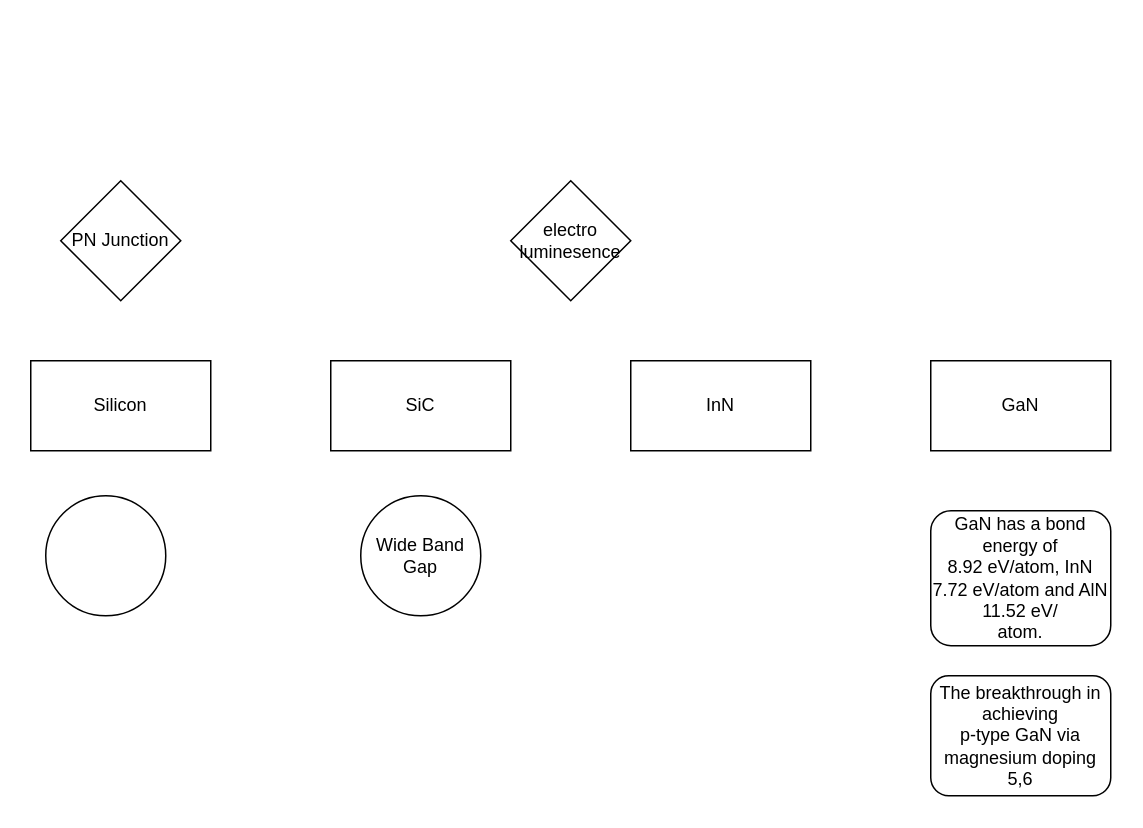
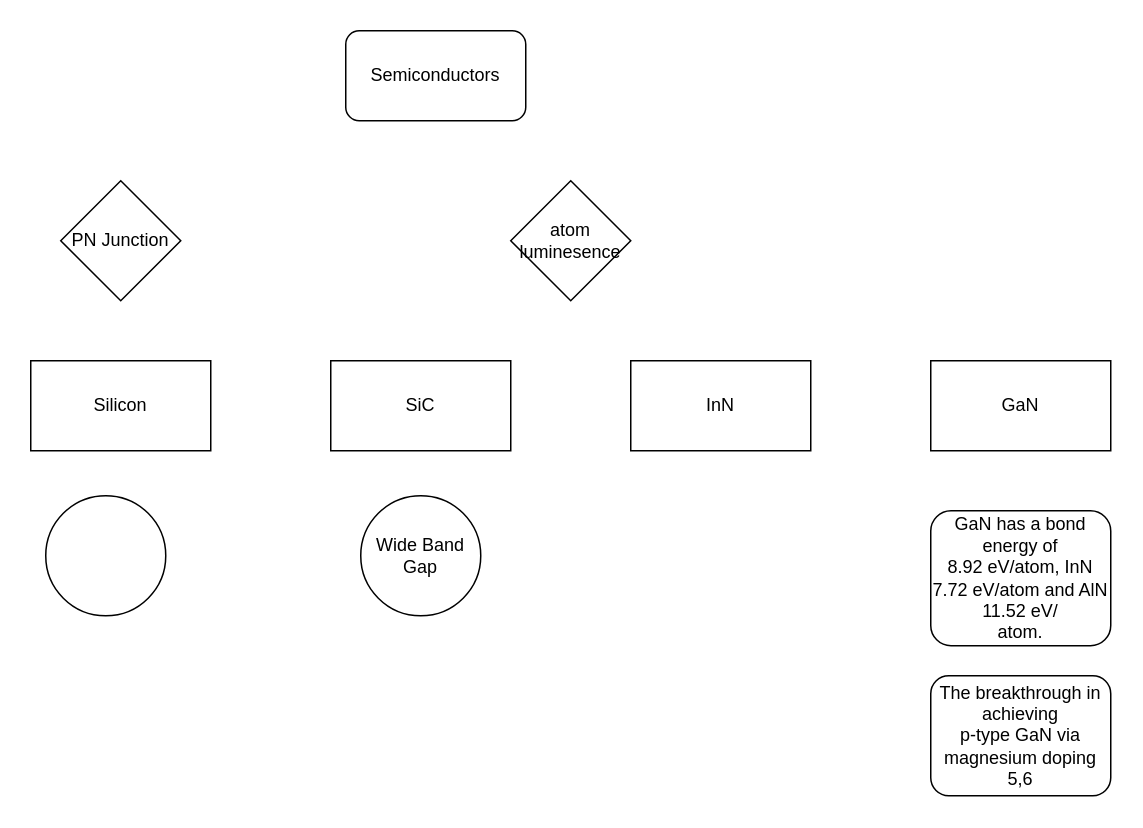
+ <mxCell id="7" value="Semiconductors" style="rounded=1;whiteSpace=wrap;html=1;" vertex="1" parent="1"><mxGeometry x="230" width="120" height="60" as="geometry" y="20" /></mxCell>
- <mxCell id="9" value="electro luminesence" style="rhombus;whiteSpace=wrap;html=1;" vertex="1" parent="1"><mxGeometry x="340" y="120" width="80" height="80" as="geometry" /></mxCell>
+ <mxCell id="9" value="atom luminesence" style="rhombus;whiteSpace=wrap;html=1;" vertex="1" parent="1"><mxGeometry x="340" y="120" width="80" height="80" as="geometry" /></mxCell>
